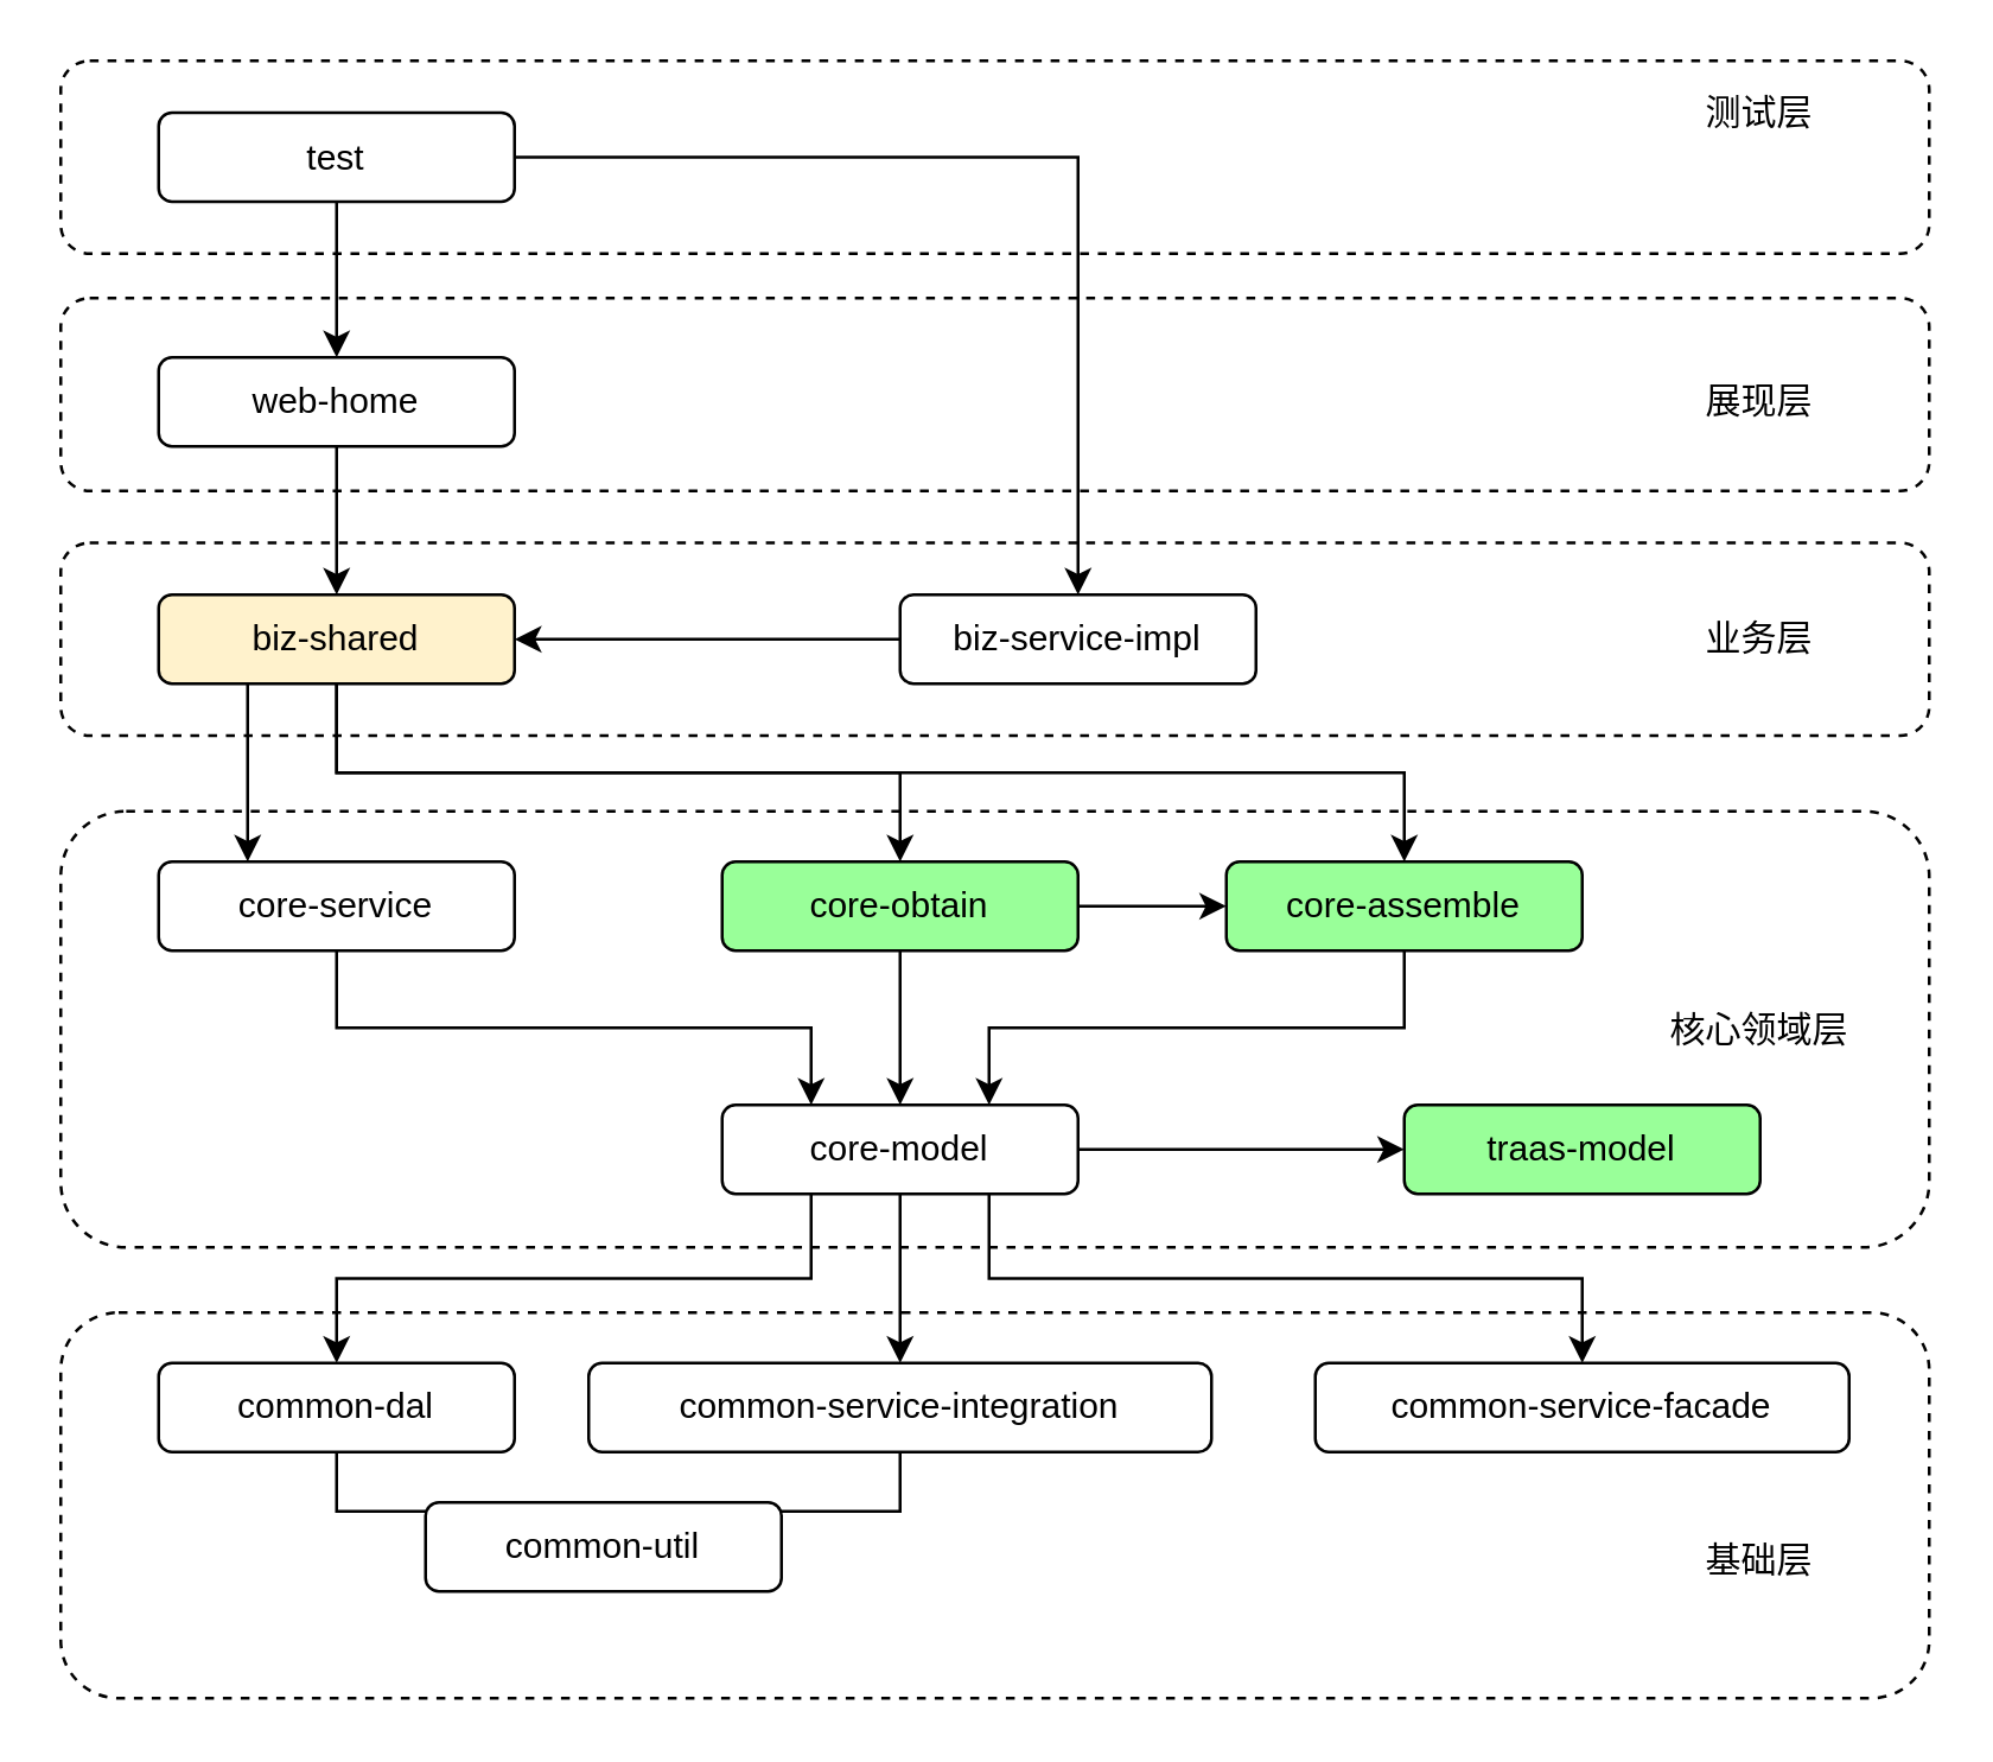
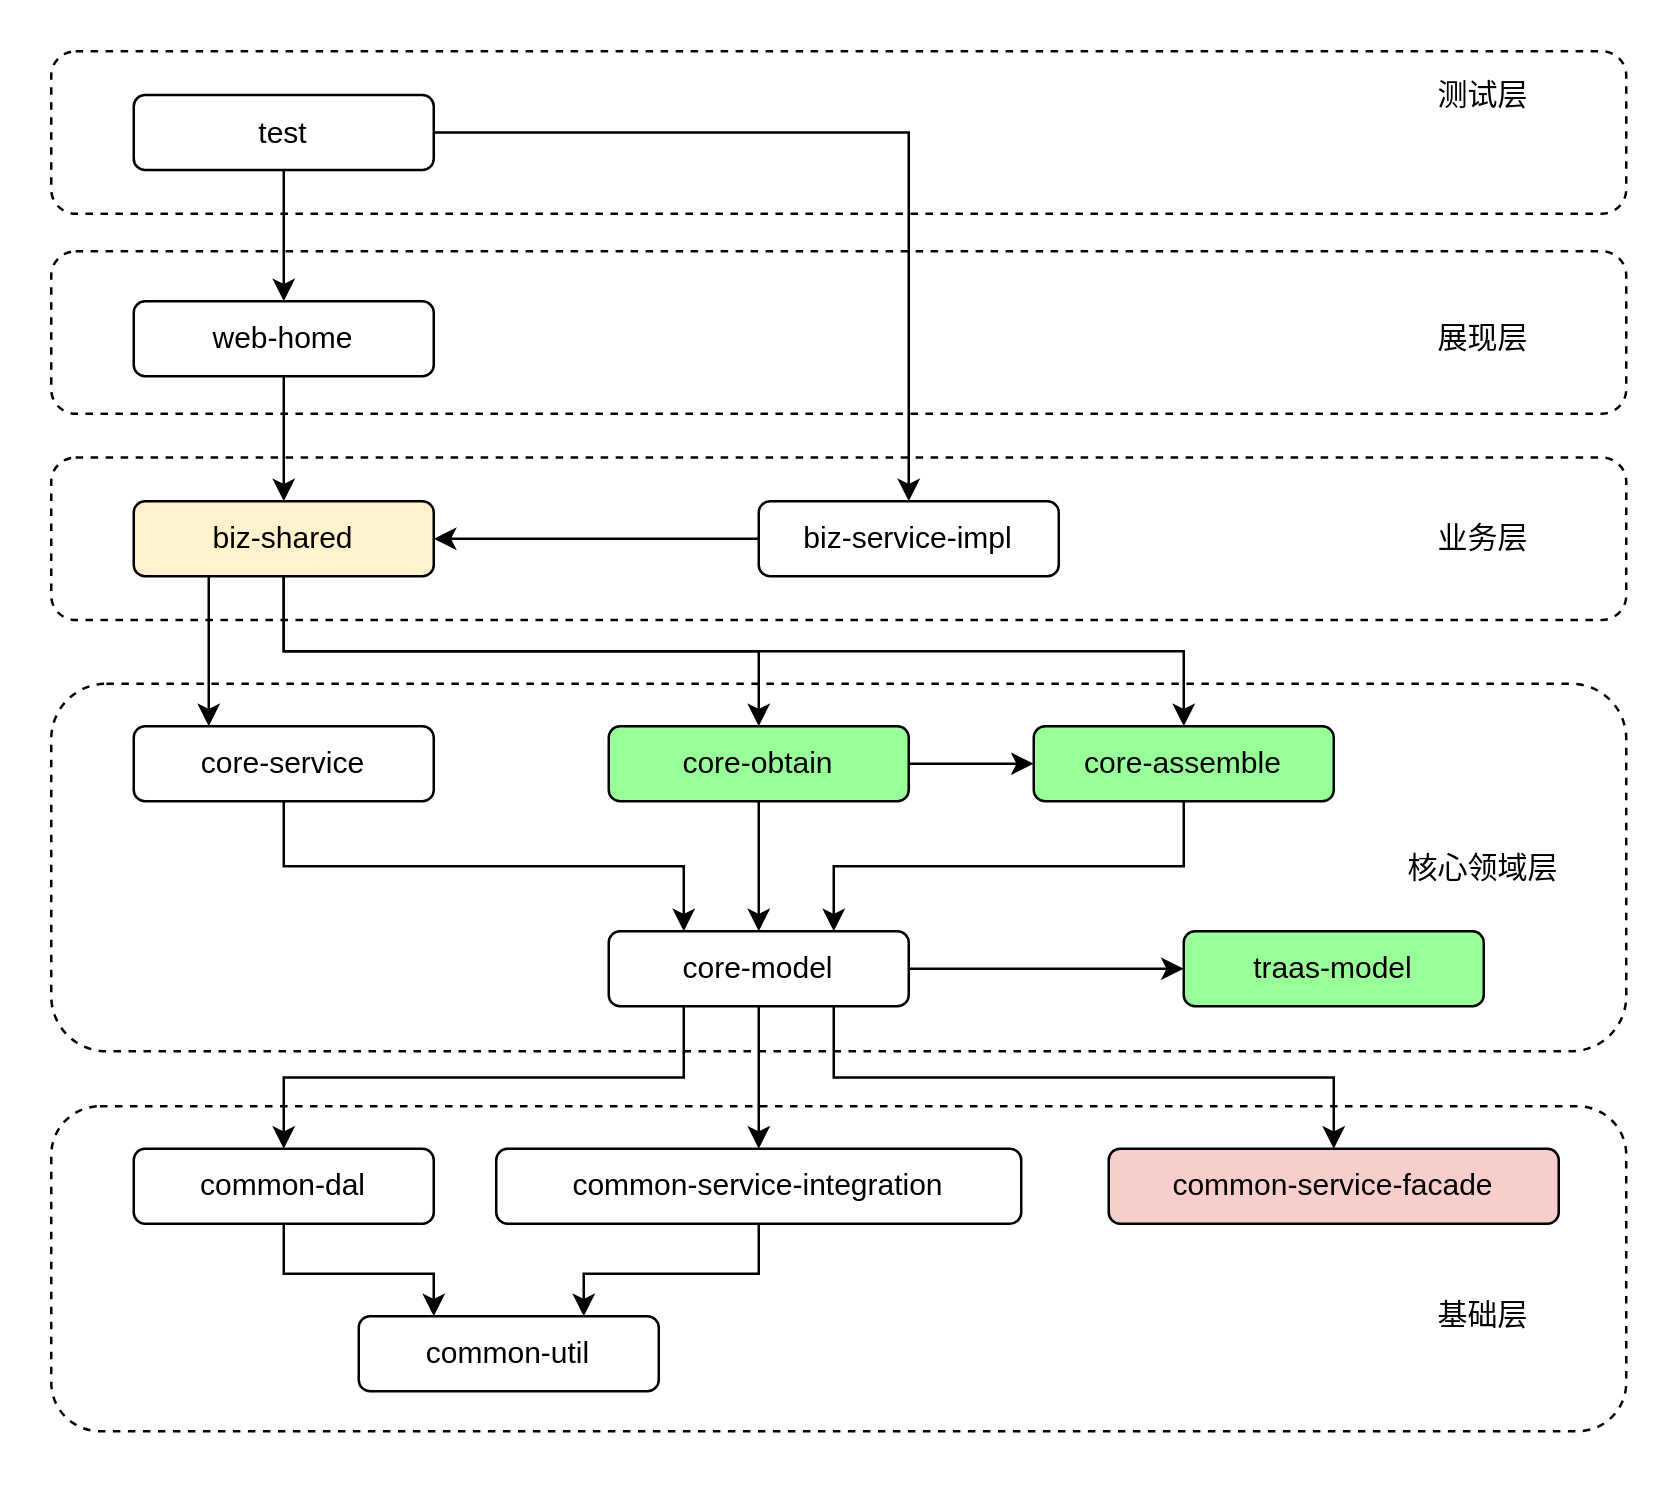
- <mxCell id="35" value="common-service-facade" style="rounded=1;whiteSpace=wrap;html=1;" parent="1" vertex="1"><mxGeometry x="443" y="459" width="180" height="30" as="geometry" /></mxCell>
+ <mxCell id="35" value="common-service-facade" style="rounded=1;whiteSpace=wrap;html=1;fillColor=#f8cecc;" parent="1" vertex="1"><mxGeometry x="443" y="459" width="180" height="30" as="geometry" /></mxCell>
- <mxCell id="36" value="common-util" style="rounded=1;whiteSpace=wrap;html=1;" parent="1" vertex="1"><mxGeometry x="143" y="506" width="120" height="30" as="geometry" /></mxCell>
+ <mxCell id="36" value="common-util" style="rounded=1;whiteSpace=wrap;html=1;" parent="1" vertex="1"><mxGeometry x="143" y="526" width="120" height="30" as="geometry" /></mxCell>
